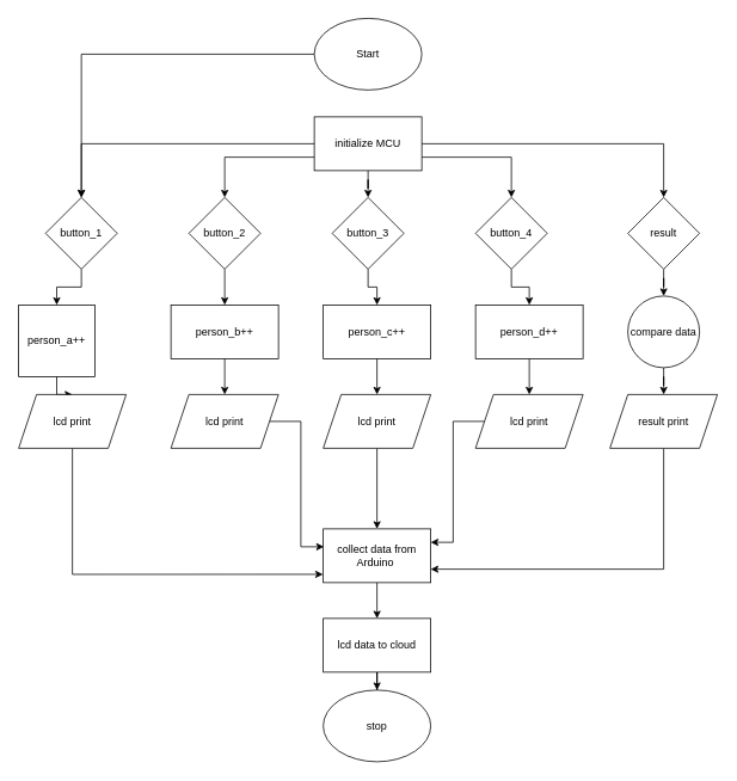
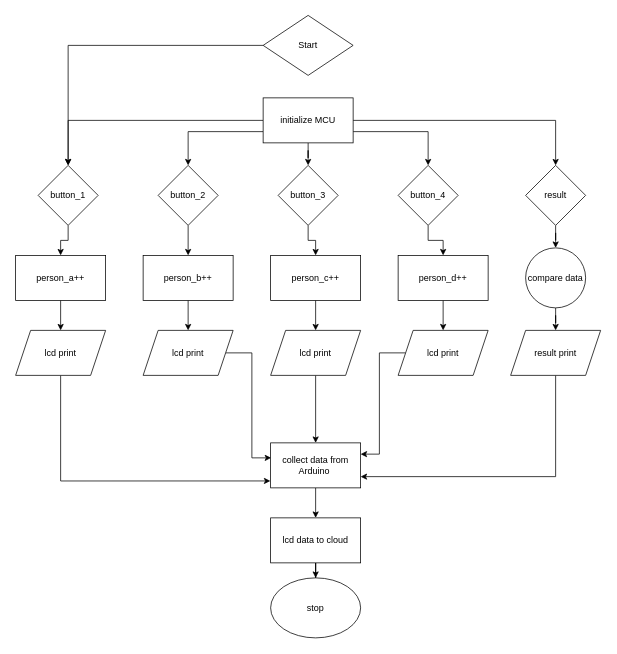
- <mxCell id="43" value="&lt;span&gt;Start&lt;/span&gt;" style="ellipse;whiteSpace=wrap;html=1;" vertex="1" parent="1"><mxGeometry x="350" width="120" height="80" as="geometry" y="20" /></mxCell>
+ <mxCell id="43" value="&lt;span&gt;Start&lt;/span&gt;" style="rhombus;whiteSpace=wrap;html=1;" vertex="1" parent="1"><mxGeometry x="350" width="120" height="80" as="geometry" y="20" /></mxCell>
- <mxCell id="25" value="person_a++" style="rounded=0;whiteSpace=wrap;html=1;" vertex="1" parent="1"><mxGeometry x="20" y="340" width="85" height="80" as="geometry" /></mxCell>
+ <mxCell id="25" value="person_a++" style="rounded=0;whiteSpace=wrap;html=1;" vertex="1" parent="1"><mxGeometry x="20" y="340" width="120" height="60" as="geometry" /></mxCell>
